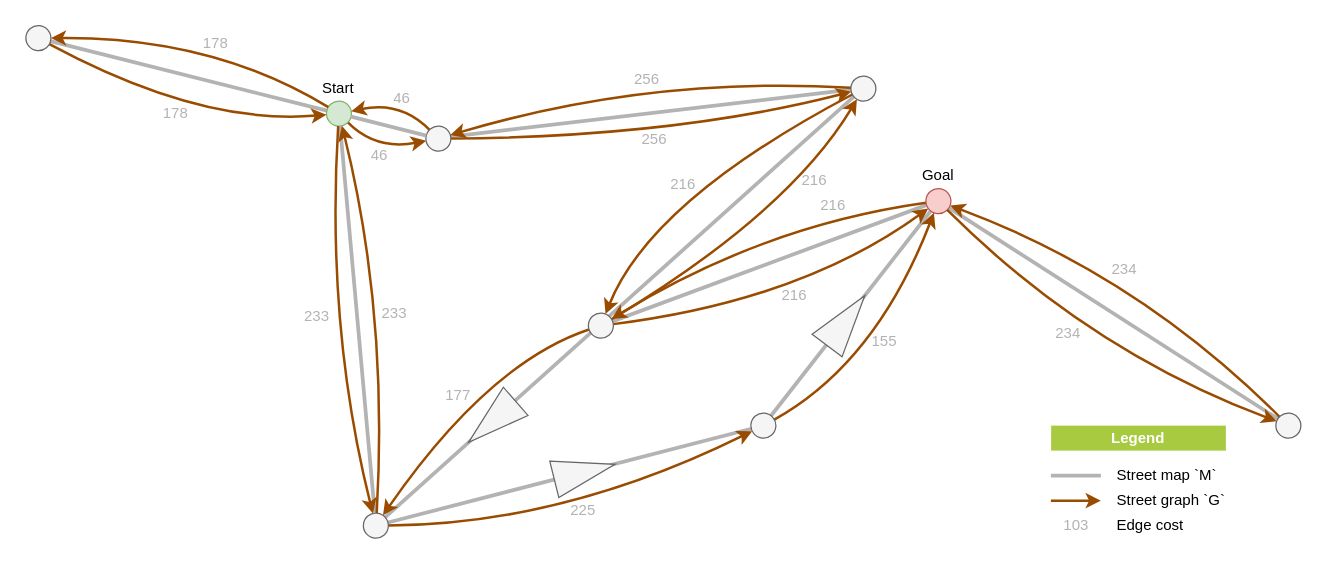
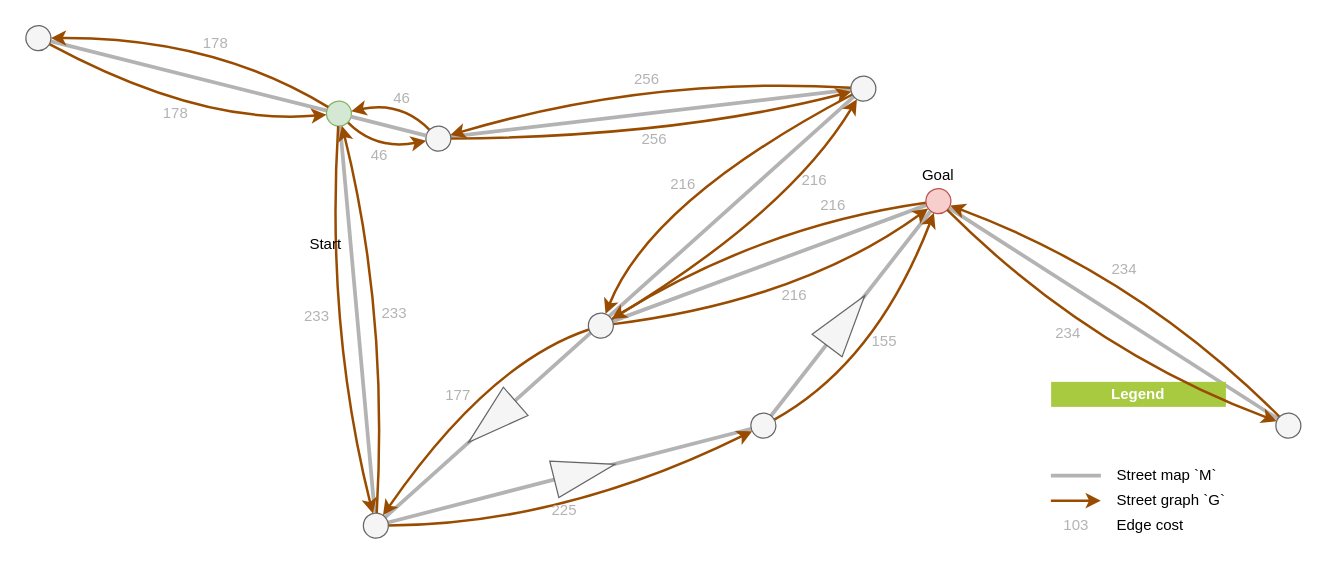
- <mxCell id="46" value="Start" style="text;html=1;strokeColor=none;fillColor=none;align=center;verticalAlign=middle;whiteSpace=wrap;rounded=0;" parent="1" vertex="1"><mxGeometry x="250" y="60" width="40" height="20" as="geometry" /></mxCell>
+ <mxCell id="46" value="Start" style="text;html=1;strokeColor=none;fillColor=none;align=center;verticalAlign=middle;whiteSpace=wrap;rounded=0;" parent="1" vertex="1"><mxGeometry x="240" y="185" width="40" height="20" as="geometry" /></mxCell>
- <mxCell id="38" value="&lt;b&gt;Legend&lt;/b&gt;" style="text;html=1;strokeColor=none;align=center;verticalAlign=middle;whiteSpace=wrap;rounded=0;fillColor=#a8ca40;fontColor=#FFFFFF;" parent="1" vertex="1"><mxGeometry x="840.21" y="340" width="139.79" height="20" as="geometry" /></mxCell>
+ <mxCell id="38" value="&lt;b&gt;Legend&lt;/b&gt;" style="text;html=1;strokeColor=none;align=center;verticalAlign=middle;whiteSpace=wrap;rounded=0;fillColor=#a8ca40;fontColor=#FFFFFF;" parent="1" vertex="1"><mxGeometry x="840.21" y="305" width="139.79" height="20" as="geometry" /></mxCell>
- <mxCell id="61" value="225" style="text;html=1;strokeColor=none;fillColor=none;align=center;verticalAlign=middle;whiteSpace=wrap;rounded=0;fontColor=#B3B3B3;" parent="1" vertex="1"><mxGeometry x="446" y="398" width="40" height="20" as="geometry" /></mxCell>
+ <mxCell id="61" value="225" style="text;html=1;strokeColor=none;fillColor=none;align=center;verticalAlign=middle;whiteSpace=wrap;rounded=0;fontColor=#B3B3B3;" parent="1" vertex="1"><mxGeometry x="431" y="398" width="40" height="20" as="geometry" /></mxCell>
